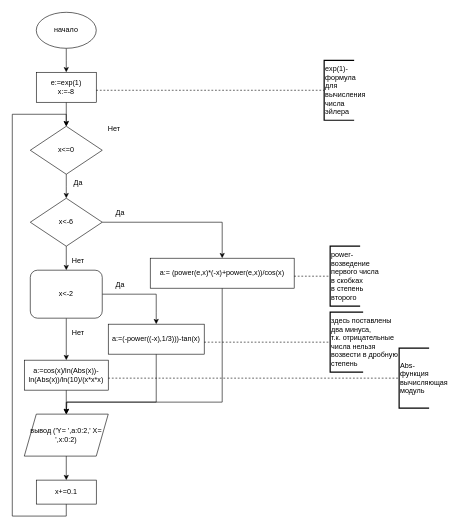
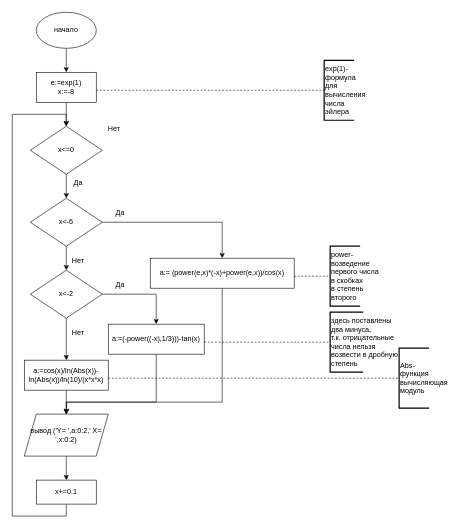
- <mxCell id="15" value="x&amp;lt;-2" style="whiteSpace=wrap;html=1;rounded=1;" parent="1" vertex="1"><mxGeometry x="50" y="450" width="120" height="80" as="geometry" /></mxCell>
+ <mxCell id="15" value="x&amp;lt;-2" style="rhombus;whiteSpace=wrap;html=1;" parent="1" vertex="1"><mxGeometry x="50" y="450" width="120" height="80" as="geometry" /></mxCell>
